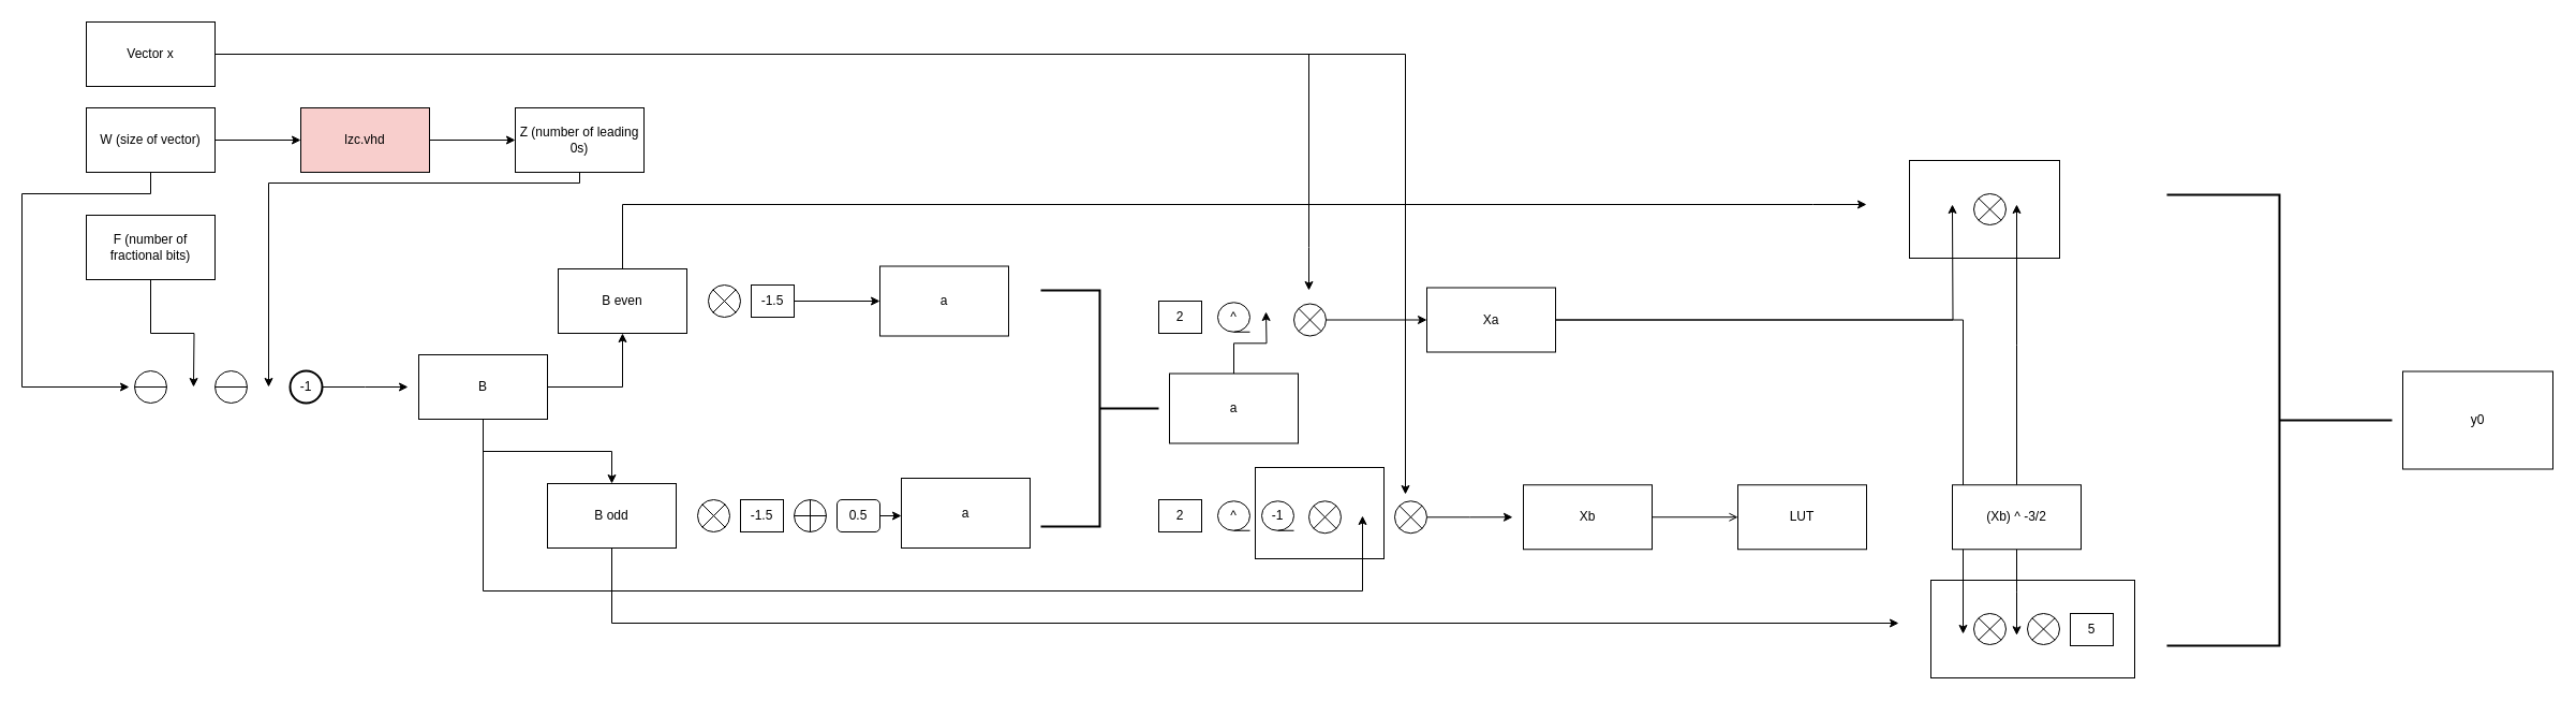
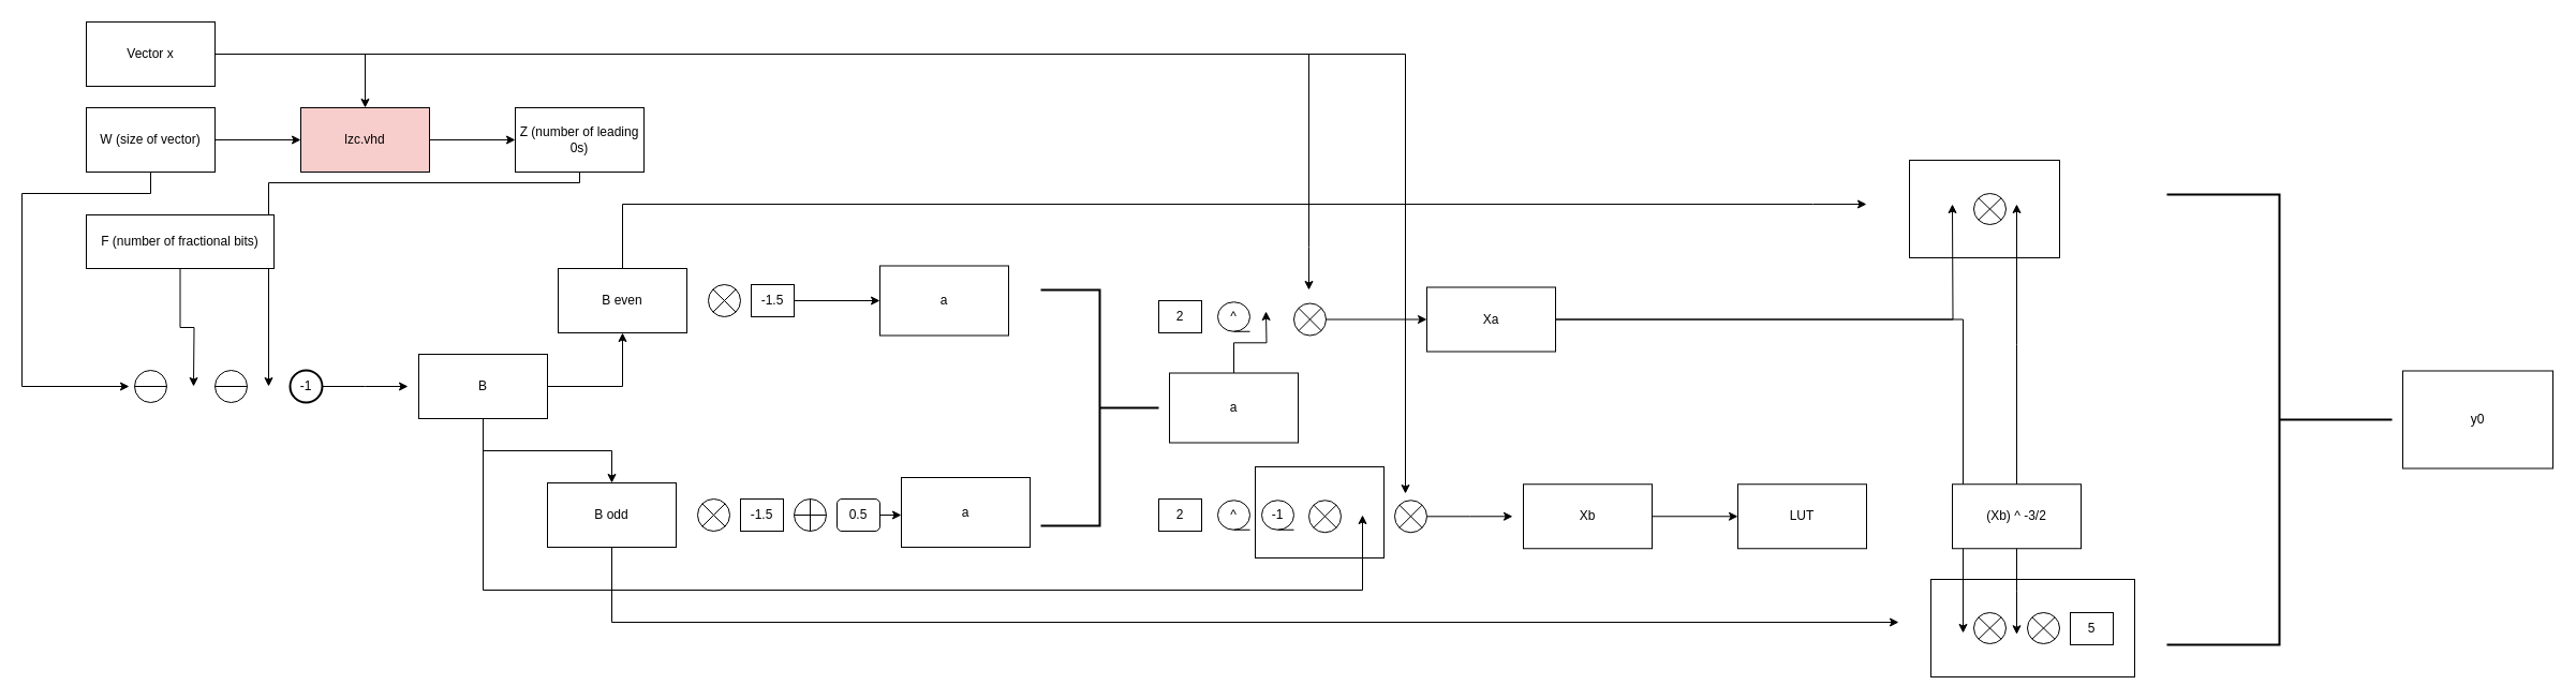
+ <mxCell id="37" value="" style="edgeStyle=orthogonalEdgeStyle;rounded=0;orthogonalLoop=1;jettySize=auto;html=1;entryX=0.5;entryY=0;entryDx=0;entryDy=0;" edge="1" parent="1" source="39" target="10"><mxGeometry relative="1" as="geometry"><mxPoint x="280" y="50" as="targetPoint" /></mxGeometry></mxCell>
- <mxCell id="14" value="F (number of fractional bits)" style="rounded=0;whiteSpace=wrap;html=1;" vertex="1" parent="1"><mxGeometry x="80" y="200" width="120" height="60" as="geometry" /></mxCell>
+ <mxCell id="14" value="F (number of fractional bits)" style="rounded=0;whiteSpace=wrap;html=1;" vertex="1" parent="1"><mxGeometry x="80" y="200" width="175" height="50" as="geometry" /></mxCell>
- <mxCell id="56" value="" style="edgeStyle=orthogonalEdgeStyle;rounded=0;orthogonalLoop=1;jettySize=auto;html=1;endArrow=open;" edge="1" parent="1" source="57" target="58"><mxGeometry relative="1" as="geometry" /></mxCell>
+ <mxCell id="56" value="" style="edgeStyle=orthogonalEdgeStyle;rounded=0;orthogonalLoop=1;jettySize=auto;html=1;" edge="1" parent="1" source="57" target="58"><mxGeometry relative="1" as="geometry" /></mxCell>
